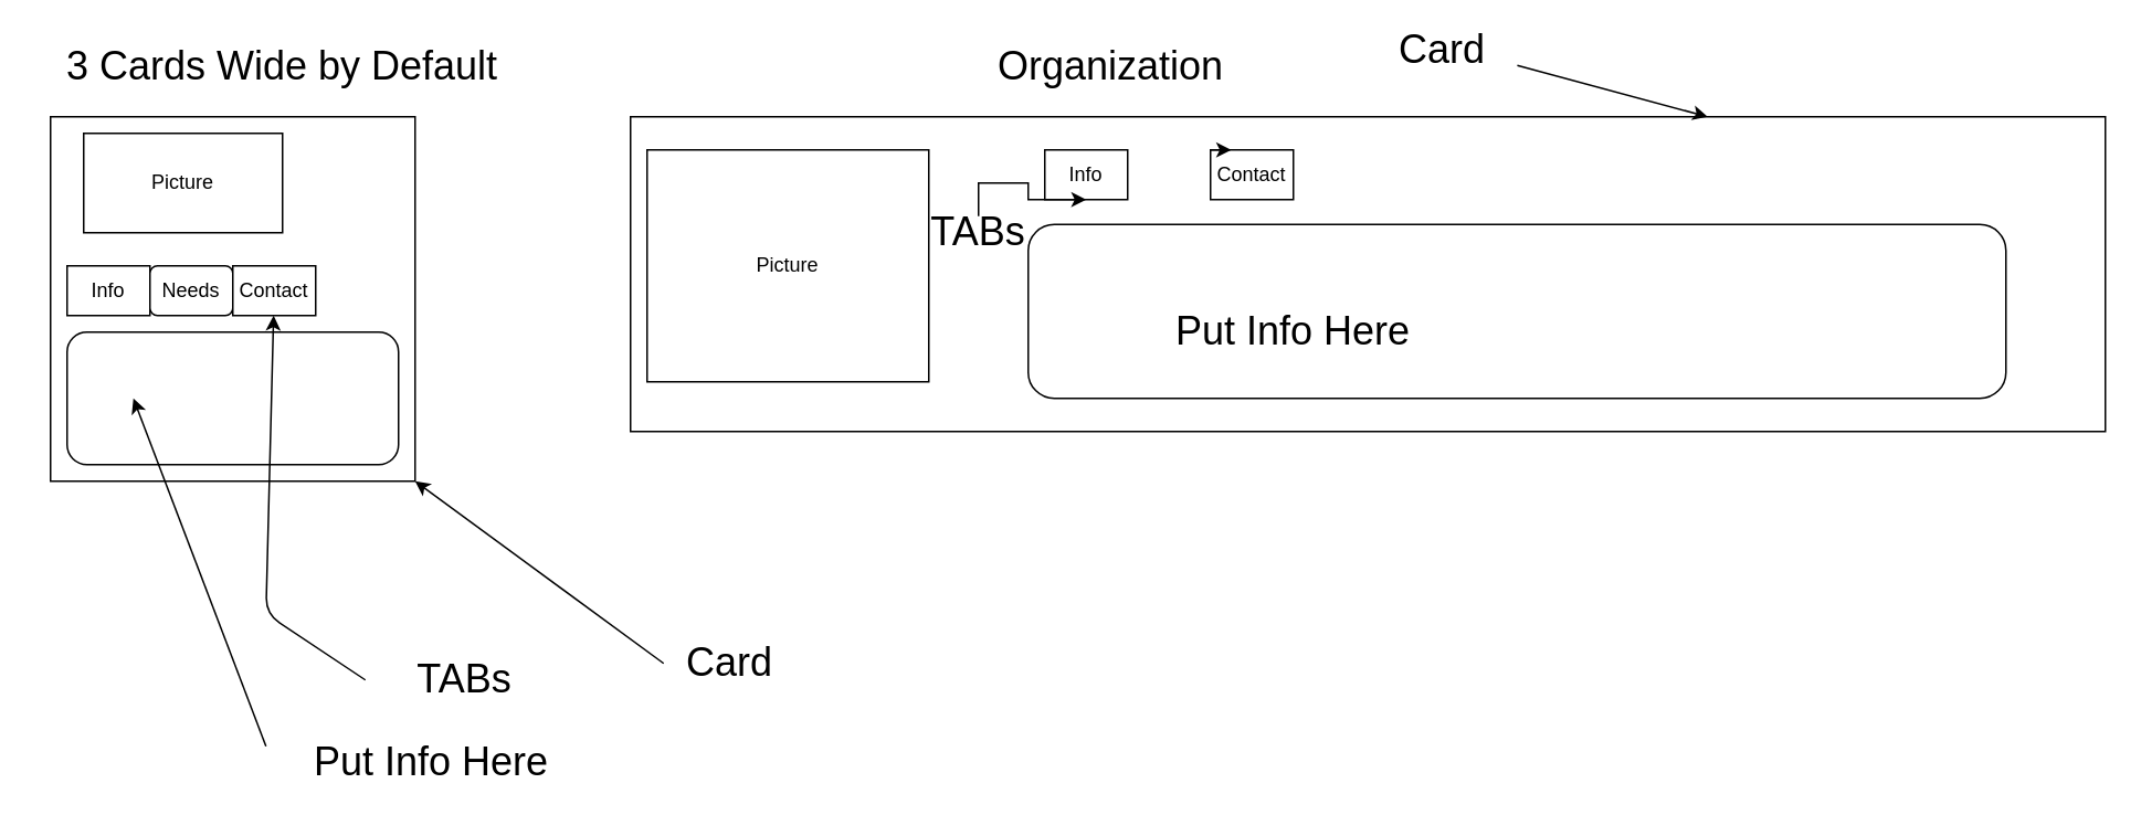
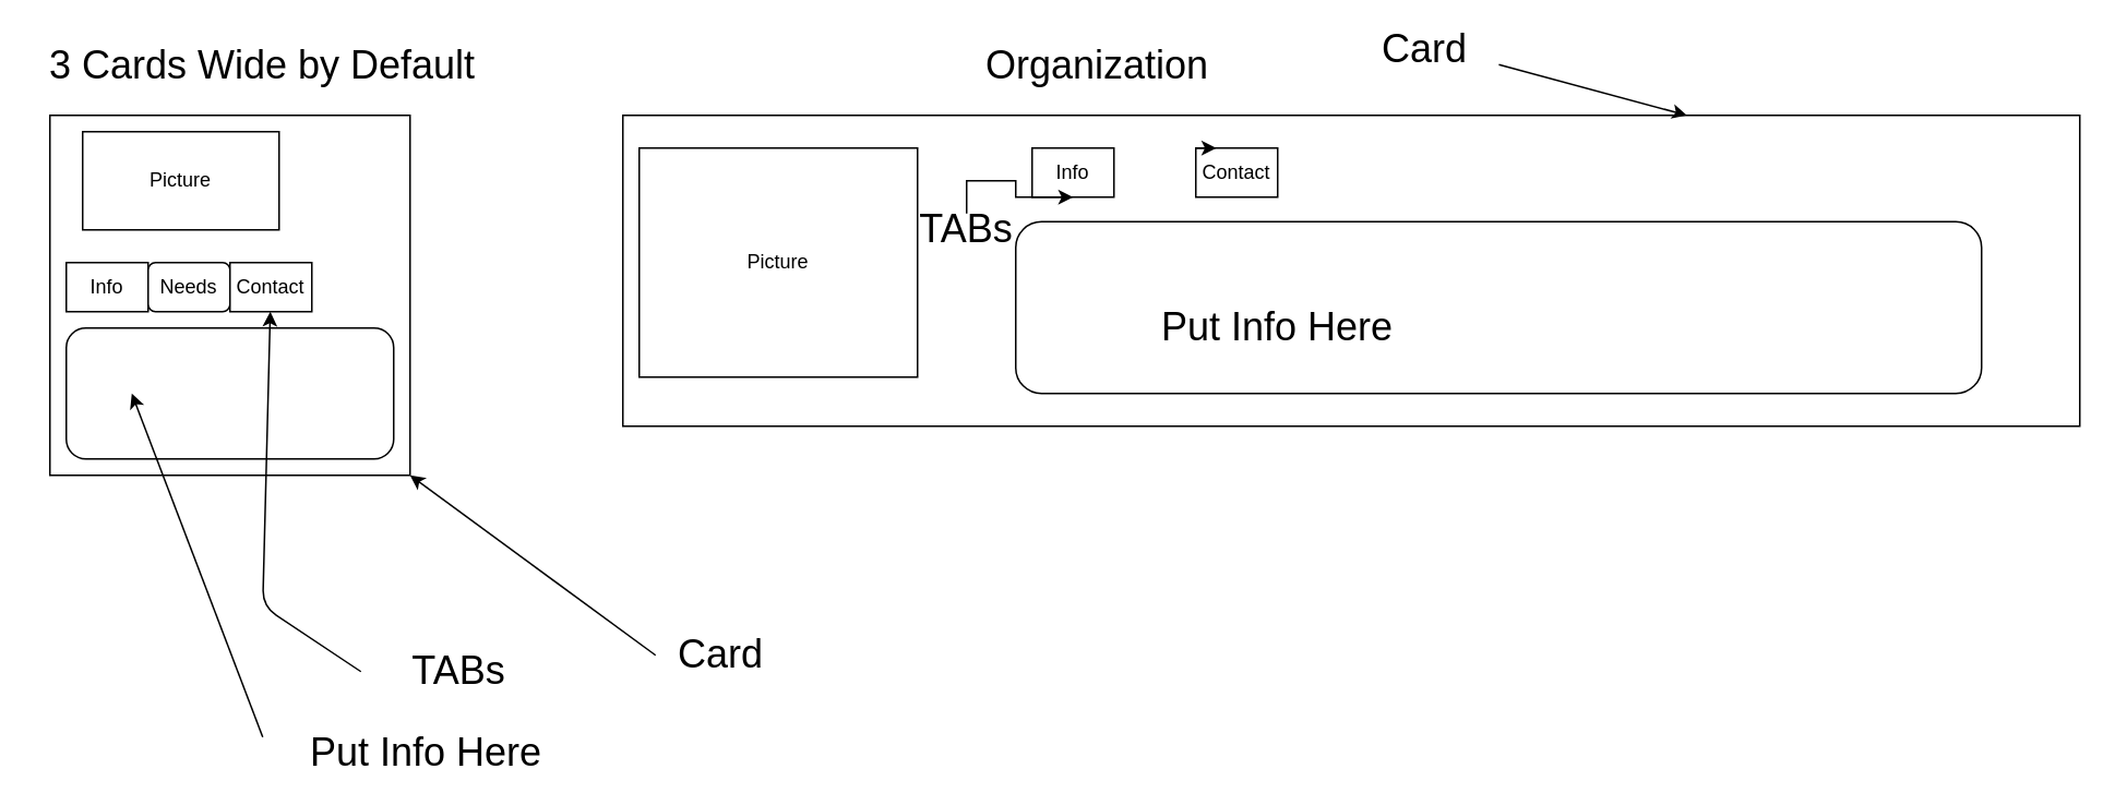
- <mxCell id="9" value="&lt;font style=&quot;font-size: 24px&quot;&gt;3 Cards Wide by Default&lt;/font&gt;" style="text;html=1;strokeColor=none;fillColor=none;align=center;verticalAlign=middle;whiteSpace=wrap;rounded=0;" vertex="1" parent="1"><mxGeometry x="20" y="30" width="300" height="20" as="geometry" /></mxCell>
+ <mxCell id="9" value="&lt;font style=&quot;font-size: 24px&quot;&gt;3 Cards Wide by Default&lt;/font&gt;" style="text;html=1;strokeColor=none;fillColor=none;align=center;verticalAlign=middle;whiteSpace=wrap;rounded=0;" vertex="1" parent="1"><mxGeometry x="10" y="30" width="300" height="20" as="geometry" /></mxCell>
